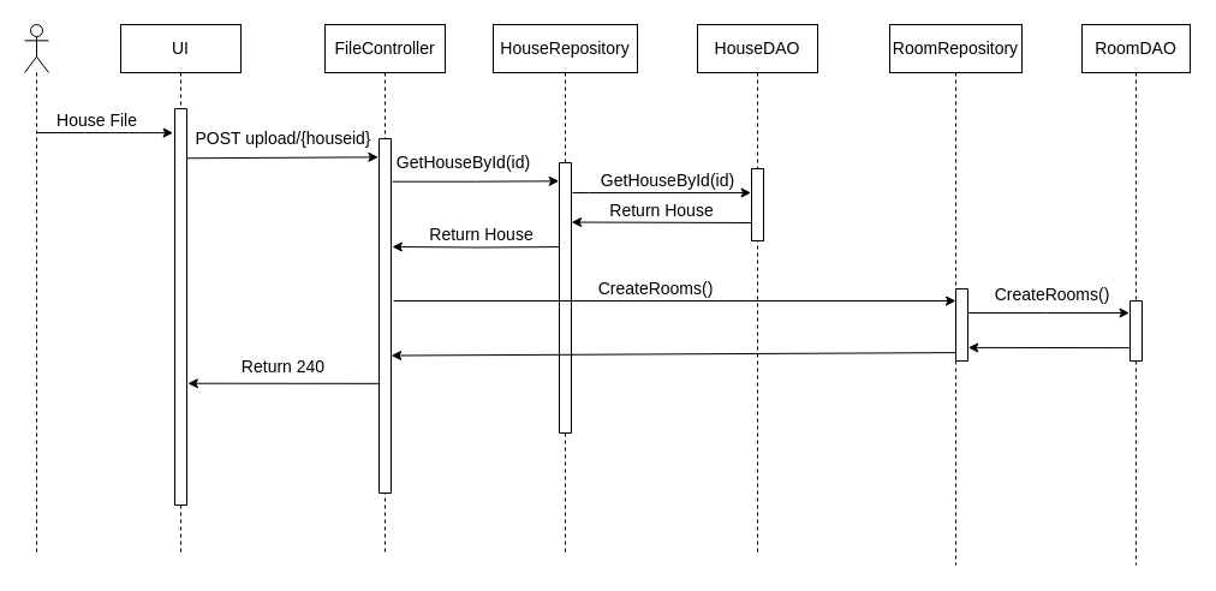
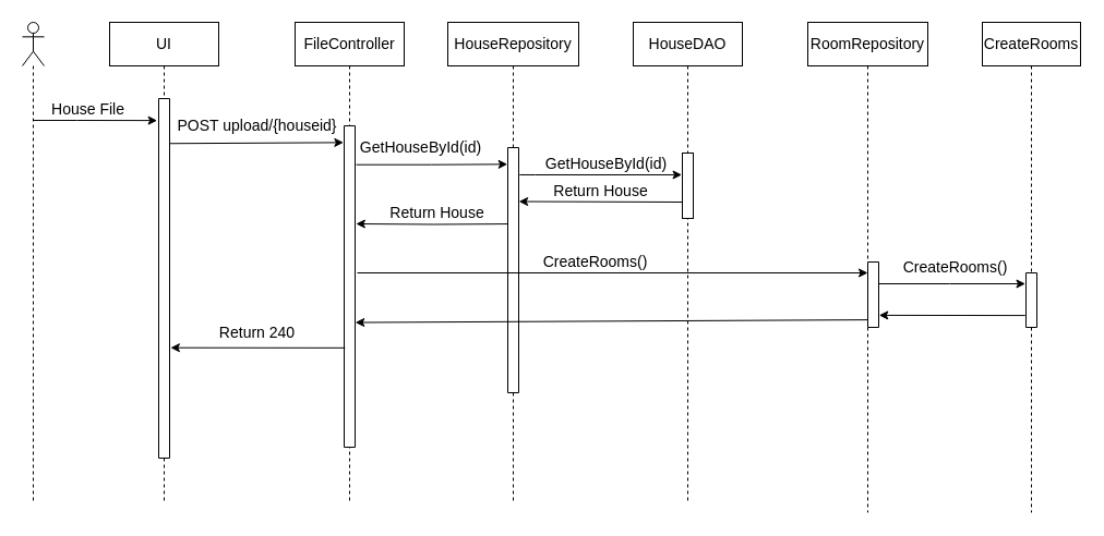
- <mxCell id="15" value="RoomDAO" style="shape=umlLifeline;perimeter=lifelinePerimeter;whiteSpace=wrap;html=1;container=1;collapsible=0;recursiveResize=0;outlineConnect=0;fontSize=14;" parent="1" vertex="1"><mxGeometry x="900" y="20" width="90" height="450" as="geometry" /></mxCell>
+ <mxCell id="15" value="CreateRooms" style="shape=umlLifeline;perimeter=lifelinePerimeter;whiteSpace=wrap;html=1;container=1;collapsible=0;recursiveResize=0;outlineConnect=0;fontSize=14;" parent="1" vertex="1"><mxGeometry x="900" y="20" width="90" height="450" as="geometry" /></mxCell>
